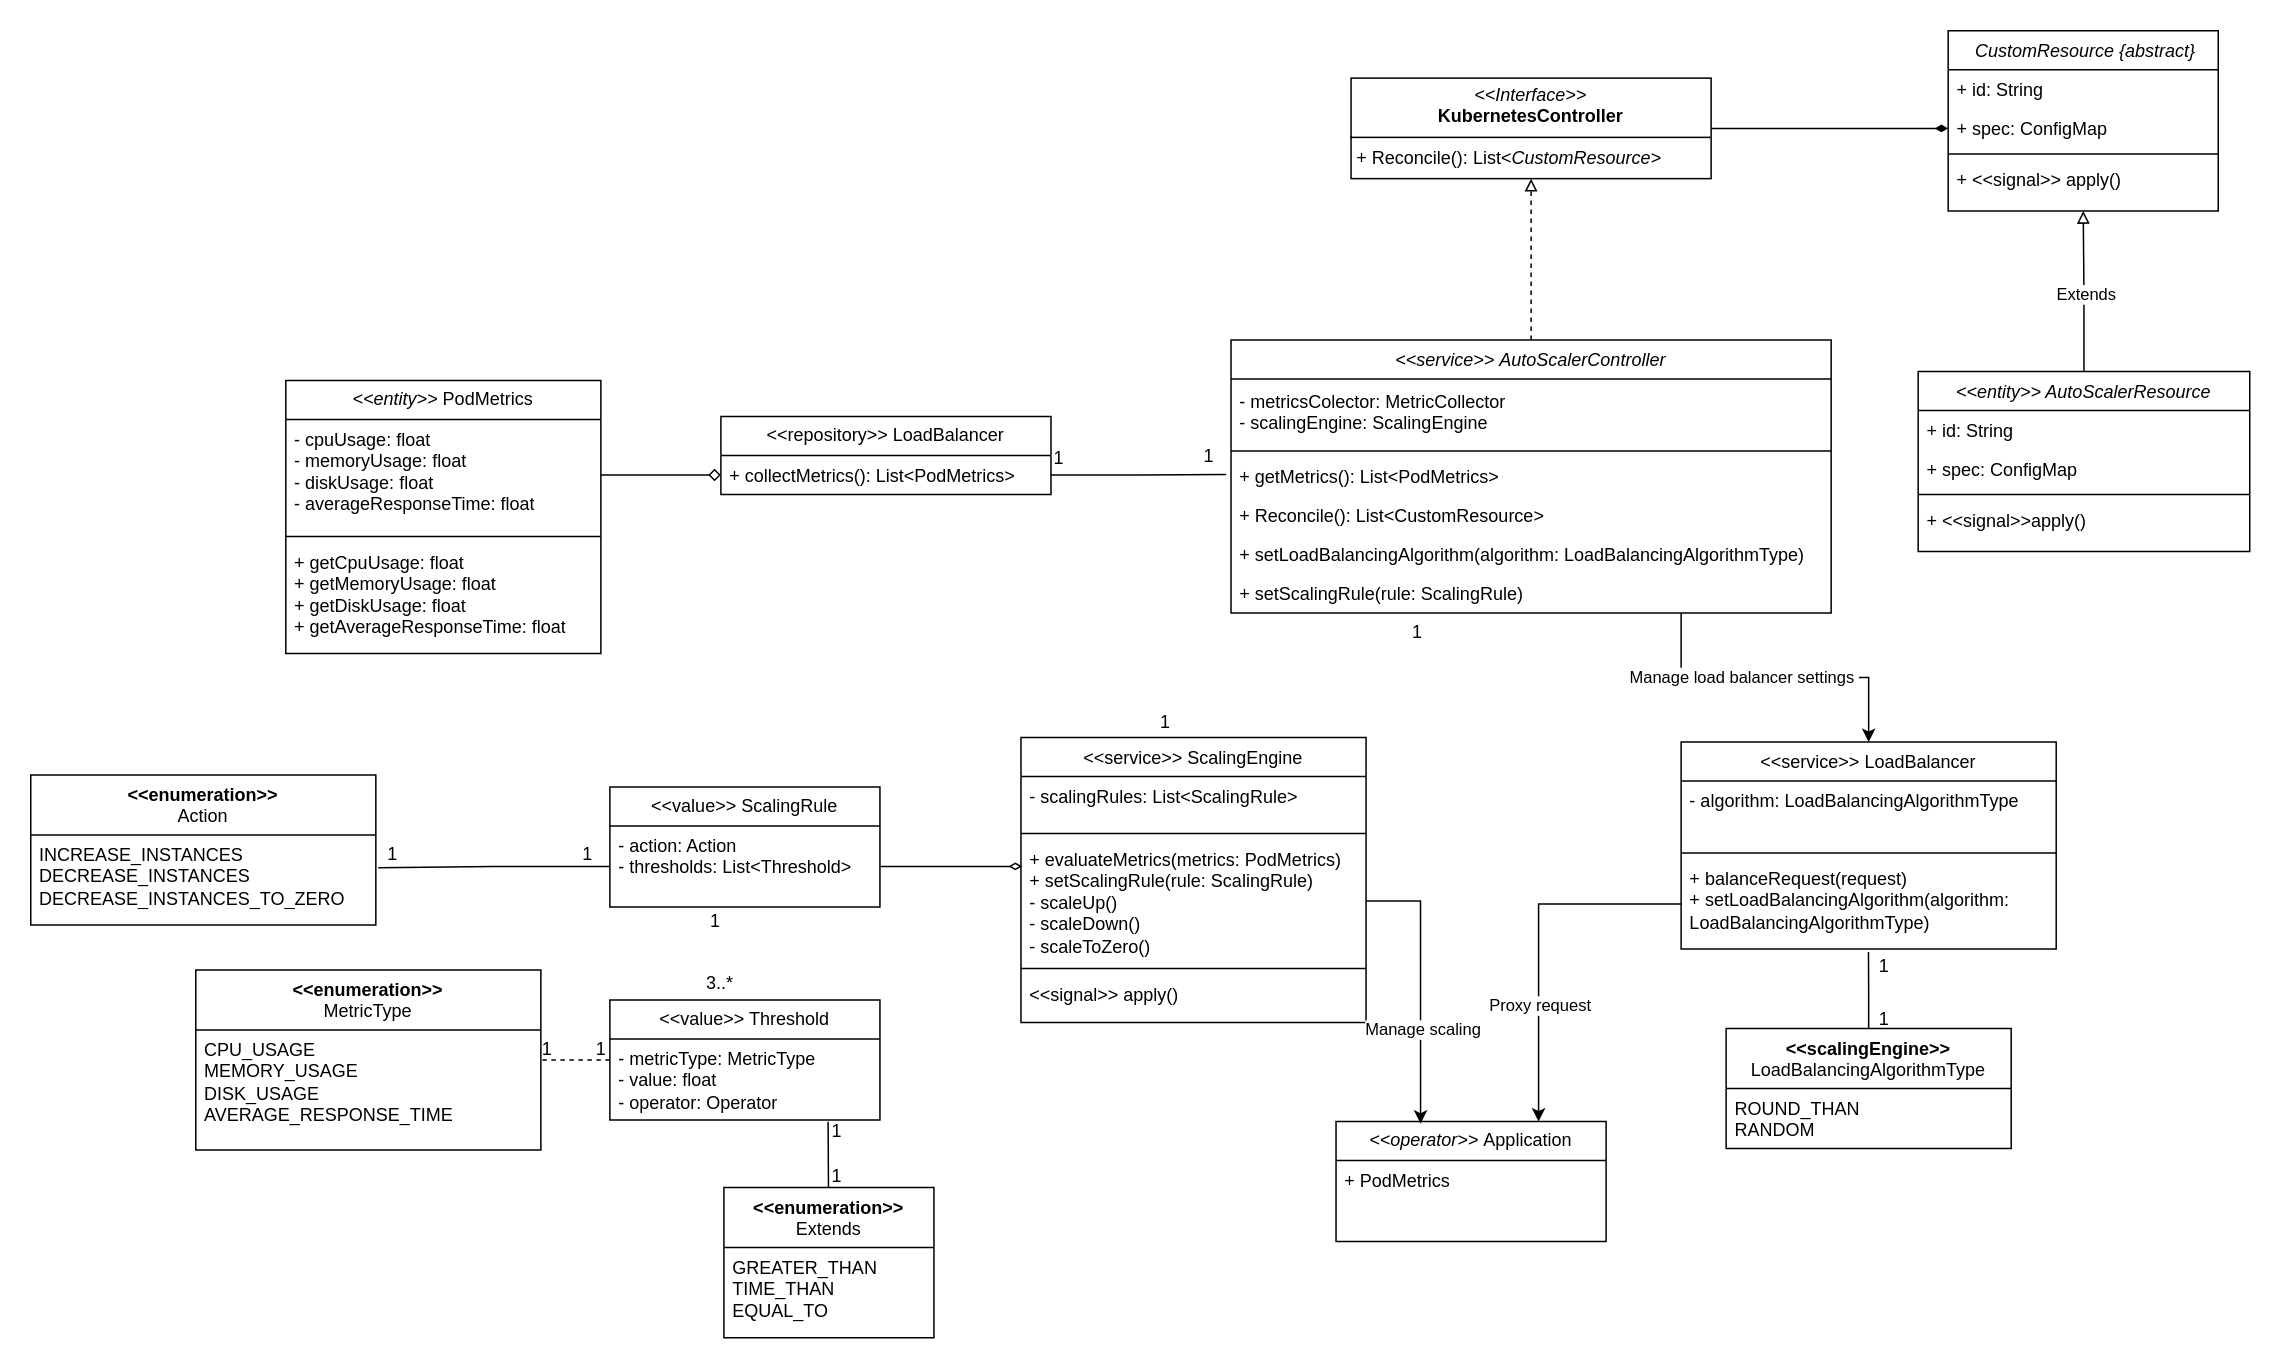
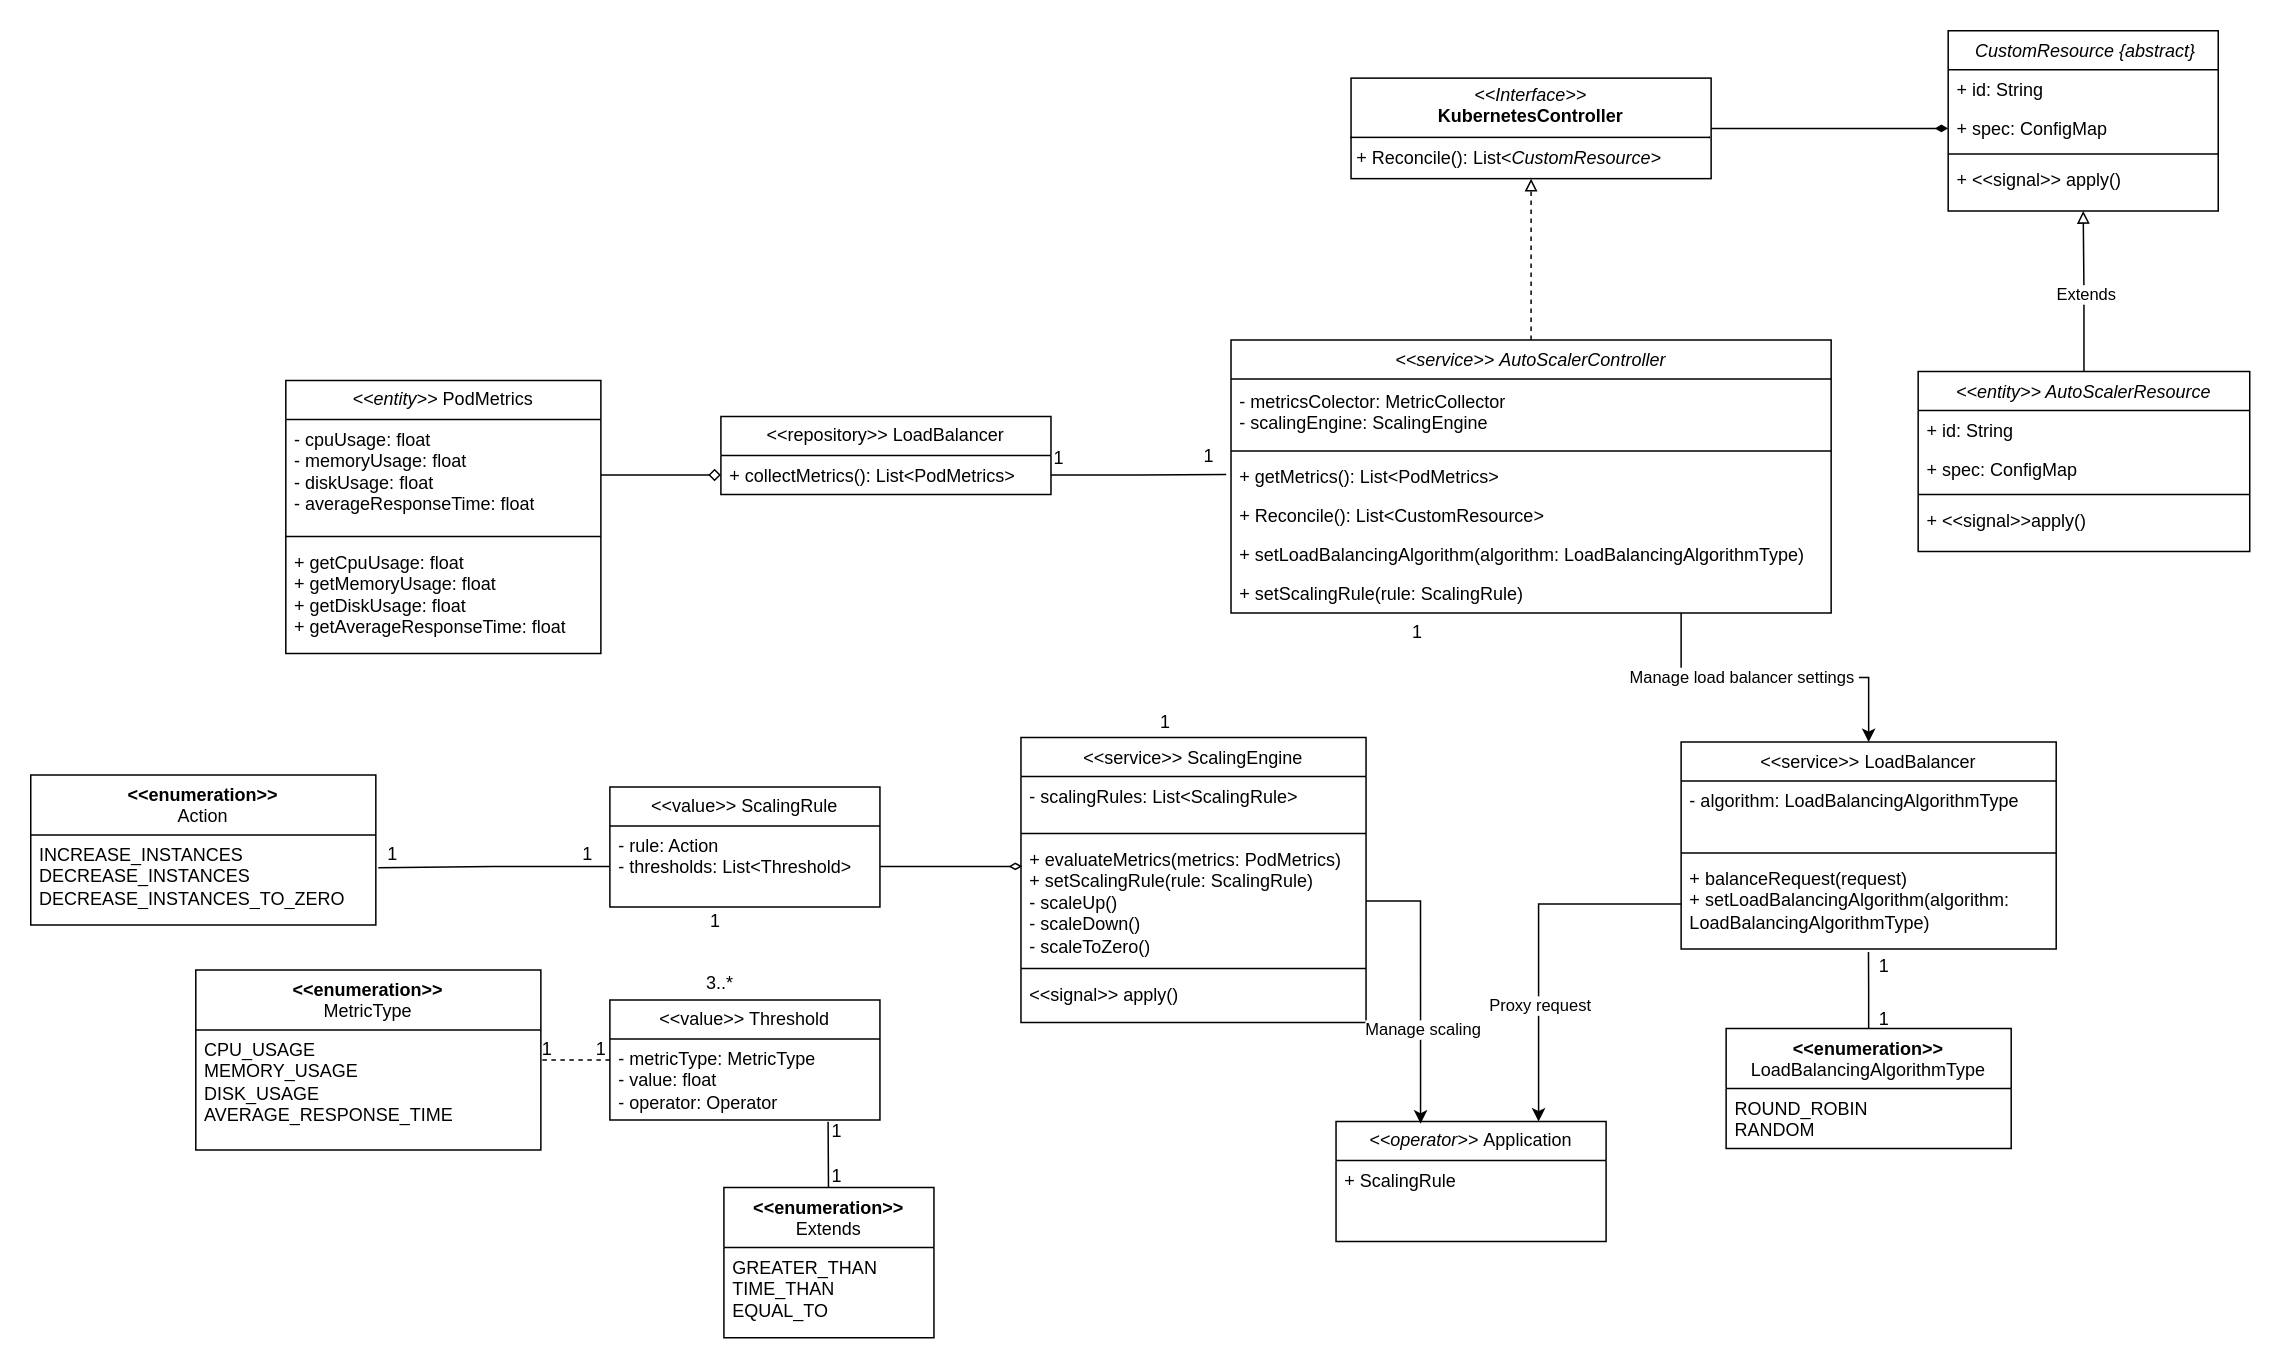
- <mxCell id="50" value="&lt;div&gt;- action: Action&lt;/div&gt;&lt;div&gt;- thresholds: List&amp;lt;Threshold&amp;gt;&lt;/div&gt;" style="text;strokeColor=none;fillColor=none;align=left;verticalAlign=top;spacingLeft=4;spacingRight=4;overflow=hidden;rotatable=0;points=[[0,0.5],[1,0.5]];portConstraint=eastwest;whiteSpace=wrap;html=1;" vertex="1" parent="49"><mxGeometry y="26" width="180" height="54" as="geometry" /></mxCell>
+ <mxCell id="50" value="&lt;div&gt;- rule: Action&lt;/div&gt;&lt;div&gt;- thresholds: List&amp;lt;Threshold&amp;gt;&lt;/div&gt;" style="text;strokeColor=none;fillColor=none;align=left;verticalAlign=top;spacingLeft=4;spacingRight=4;overflow=hidden;rotatable=0;points=[[0,0.5],[1,0.5]];portConstraint=eastwest;whiteSpace=wrap;html=1;" vertex="1" parent="49"><mxGeometry y="26" width="180" height="54" as="geometry" /></mxCell>
- <mxCell id="39" value="&amp;lt;&amp;lt;scalingEngine&amp;gt;&amp;gt;&lt;div&gt;&lt;div style=&quot;&quot;&gt;&lt;span style=&quot;font-weight: 400;&quot;&gt;LoadBalancingAlgorithmType&lt;/span&gt;&lt;br&gt;&lt;/div&gt;&lt;/div&gt;&lt;div&gt;&lt;span style=&quot;background-color: initial;&quot;&gt;&lt;br&gt;&lt;/span&gt;&lt;/div&gt;" style="swimlane;fontStyle=1;align=center;verticalAlign=top;childLayout=stackLayout;horizontal=1;startSize=40;horizontalStack=0;resizeParent=1;resizeParentMax=0;resizeLast=0;collapsible=1;marginBottom=0;whiteSpace=wrap;html=1;" vertex="1" parent="1"><mxGeometry x="1150" y="685" width="190" height="80" as="geometry" /></mxCell>
+ <mxCell id="39" value="&amp;lt;&amp;lt;enumeration&amp;gt;&amp;gt;&lt;div&gt;&lt;div style=&quot;&quot;&gt;&lt;span style=&quot;font-weight: 400;&quot;&gt;LoadBalancingAlgorithmType&lt;/span&gt;&lt;br&gt;&lt;/div&gt;&lt;/div&gt;&lt;div&gt;&lt;span style=&quot;background-color: initial;&quot;&gt;&lt;br&gt;&lt;/span&gt;&lt;/div&gt;" style="swimlane;fontStyle=1;align=center;verticalAlign=top;childLayout=stackLayout;horizontal=1;startSize=40;horizontalStack=0;resizeParent=1;resizeParentMax=0;resizeLast=0;collapsible=1;marginBottom=0;whiteSpace=wrap;html=1;" vertex="1" parent="1"><mxGeometry x="1150" y="685" width="190" height="80" as="geometry" /></mxCell>
- <mxCell id="40" value="ROUND_THAN&lt;div&gt;RANDOM&lt;/div&gt;" style="text;strokeColor=none;fillColor=none;align=left;verticalAlign=top;spacingLeft=4;spacingRight=4;overflow=hidden;rotatable=0;points=[[0,0.5],[1,0.5]];portConstraint=eastwest;whiteSpace=wrap;html=1;" vertex="1" parent="39"><mxGeometry y="40" width="190" height="40" as="geometry" /></mxCell>
+ <mxCell id="40" value="ROUND_ROBIN&lt;div&gt;RANDOM&lt;/div&gt;" style="text;strokeColor=none;fillColor=none;align=left;verticalAlign=top;spacingLeft=4;spacingRight=4;overflow=hidden;rotatable=0;points=[[0,0.5],[1,0.5]];portConstraint=eastwest;whiteSpace=wrap;html=1;" vertex="1" parent="39"><mxGeometry y="40" width="190" height="40" as="geometry" /></mxCell>
- <mxCell id="76" value="+ PodMetrics" style="text;strokeColor=none;fillColor=none;align=left;verticalAlign=top;spacingLeft=4;spacingRight=4;overflow=hidden;rotatable=0;points=[[0,0.5],[1,0.5]];portConstraint=eastwest;whiteSpace=wrap;html=1;" vertex="1" parent="75"><mxGeometry y="26" width="180" height="54" as="geometry" /></mxCell>
+ <mxCell id="76" value="+ ScalingRule" style="text;strokeColor=none;fillColor=none;align=left;verticalAlign=top;spacingLeft=4;spacingRight=4;overflow=hidden;rotatable=0;points=[[0,0.5],[1,0.5]];portConstraint=eastwest;whiteSpace=wrap;html=1;" vertex="1" parent="75"><mxGeometry y="26" width="180" height="54" as="geometry" /></mxCell>
